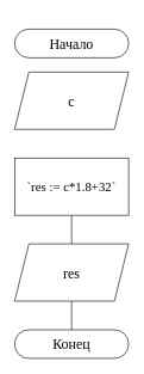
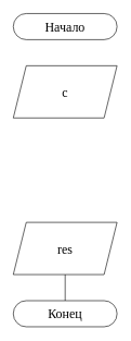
- <mxCell id="2" value="Начало" style="rounded=1;whiteSpace=wrap;html=1;arcSize=50;fontSize=20;fontFamily=Times New Roman;" parent="1" vertex="1"><mxGeometry x="20" y="40" width="160" height="40" as="geometry" /></mxCell>
+ <mxCell id="2" value="Начало" style="rounded=1;whiteSpace=wrap;html=1;arcSize=50;fontSize=20;fontFamily=Times New Roman;" parent="1" vertex="1"><mxGeometry x="20" y="20" width="160" height="40" as="geometry" /></mxCell>
- <mxCell id="8" value="&lt;font style=&quot;font-size: 18px&quot;&gt;`res := c*1.8+32`&lt;/font&gt;" style="rounded=0;whiteSpace=wrap;html=1;fontFamily=Times New Roman;fontSize=20;" parent="1" vertex="1"><mxGeometry x="20" y="220" width="160" height="80" as="geometry" /></mxCell>
- <mxCell id="7" value="" style="edgeStyle=orthogonalEdgeStyle;rounded=0;orthogonalLoop=1;jettySize=auto;html=1;fontFamily=Times New Roman;fontSize=20;endArrow=none;endFill=0;" parent="1" source="8" target="5" edge="1"><mxGeometry relative="1" as="geometry" /></mxCell>
